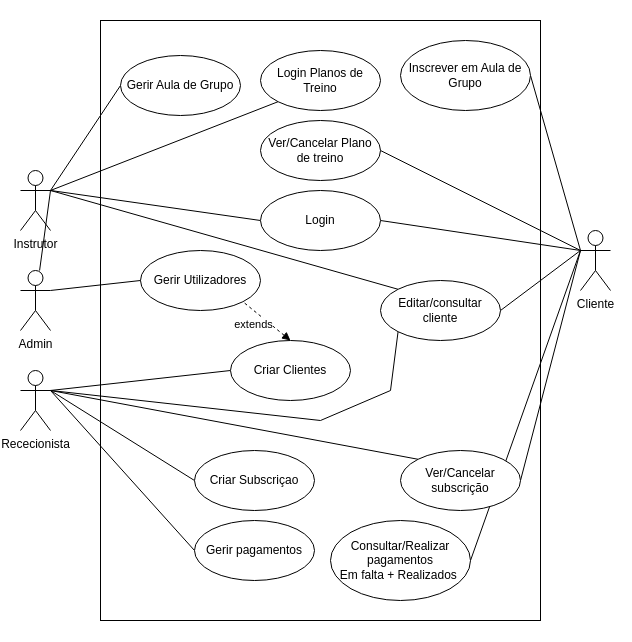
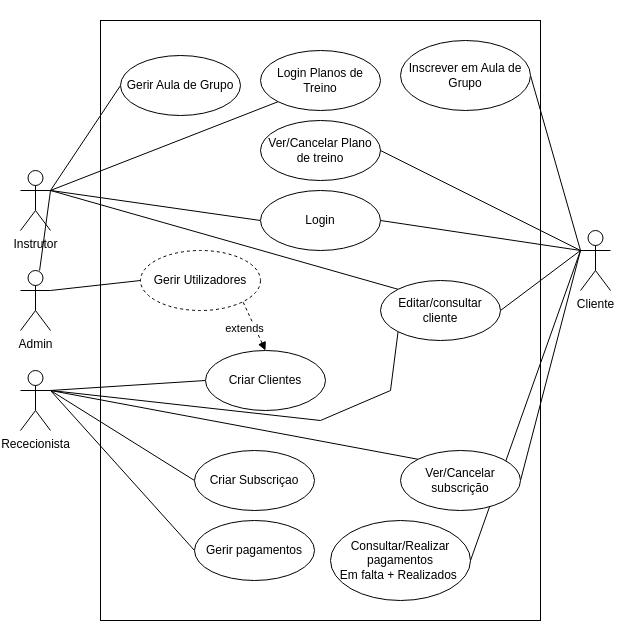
- <mxCell id="24" value="Gerir Utilizadores" style="ellipse;whiteSpace=wrap;html=1;fillColor=default;" parent="1" vertex="1"><mxGeometry x="140" y="250" width="120" height="60" as="geometry" /></mxCell>
+ <mxCell id="24" value="Gerir Utilizadores" style="ellipse;whiteSpace=wrap;html=1;fillColor=default;dashed=1;" parent="1" vertex="1"><mxGeometry x="140" y="250" width="120" height="60" as="geometry" /></mxCell>
- <mxCell id="29" value="Criar Clientes" style="ellipse;whiteSpace=wrap;html=1;fillColor=default;" parent="1" vertex="1"><mxGeometry x="230" y="340" width="120" height="60" as="geometry" /></mxCell>
+ <mxCell id="29" value="Criar Clientes" style="ellipse;whiteSpace=wrap;html=1;fillColor=default;" parent="1" vertex="1"><mxGeometry x="205" y="350" width="120" height="60" as="geometry" /></mxCell>
